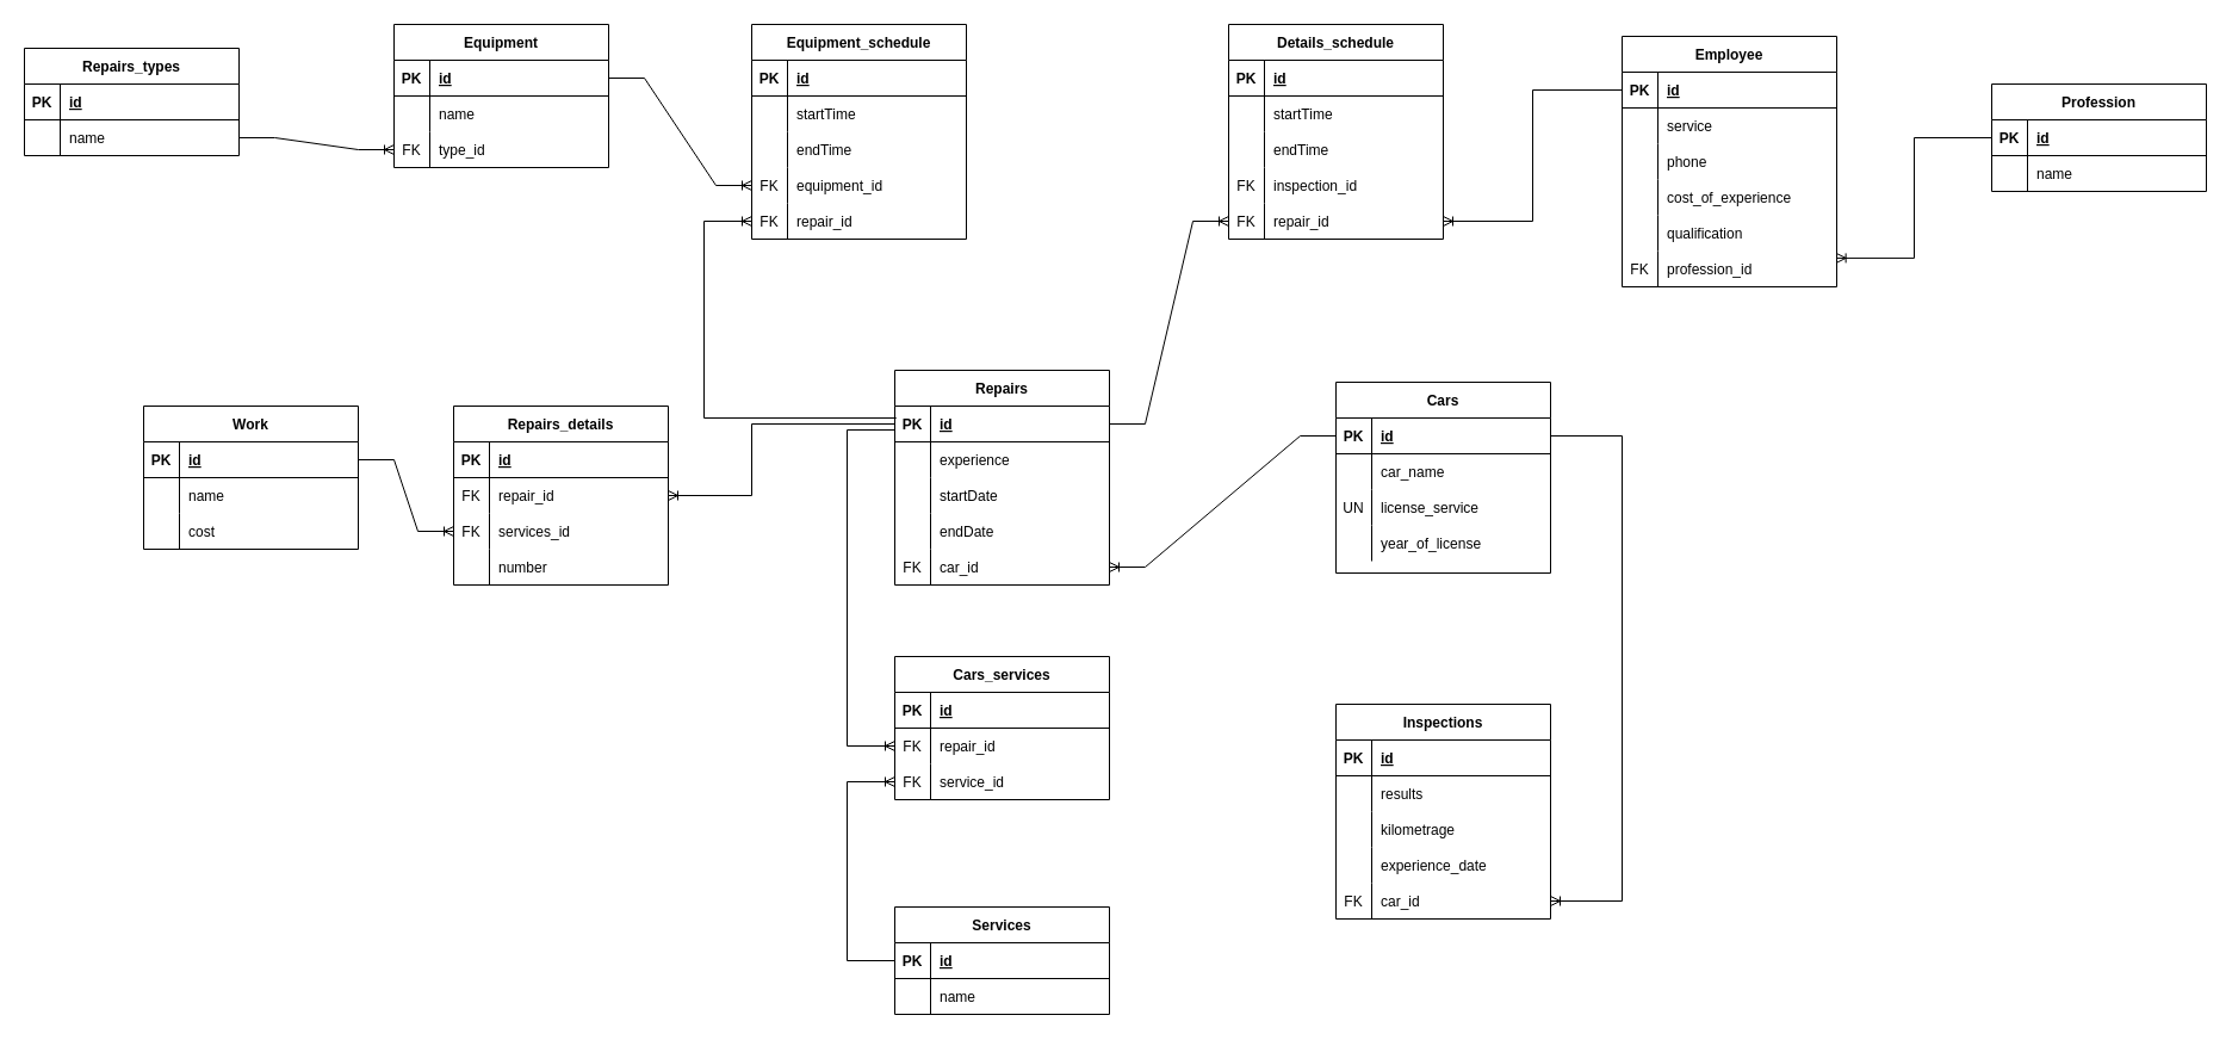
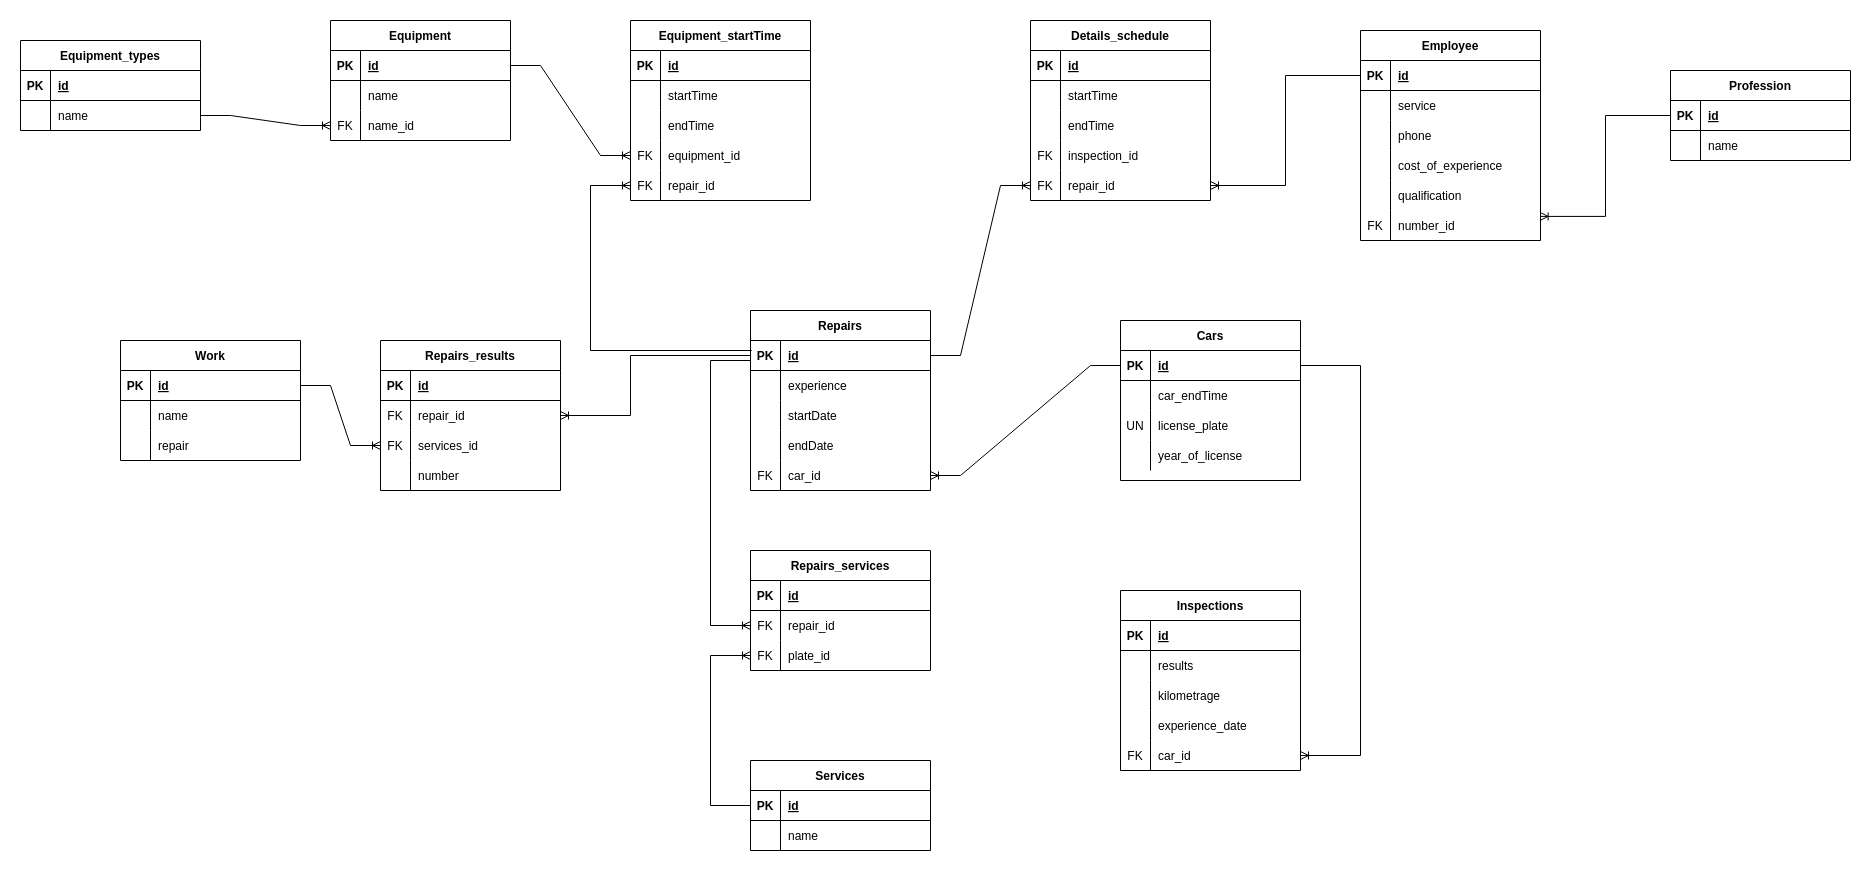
- <mxCell id="111" value="Equipment_schedule" style="shape=table;startSize=30;container=1;collapsible=1;childLayout=tableLayout;fixedRows=1;rowLines=0;fontStyle=1;align=center;resizeLast=1;" parent="1" vertex="1"><mxGeometry x="630" y="20" width="180" height="180" as="geometry" /></mxCell>
+ <mxCell id="111" value="Equipment_startTime" style="shape=table;startSize=30;container=1;collapsible=1;childLayout=tableLayout;fixedRows=1;rowLines=0;fontStyle=1;align=center;resizeLast=1;" parent="1" vertex="1"><mxGeometry x="630" y="20" width="180" height="180" as="geometry" /></mxCell>
- <mxCell id="93" value="Repairs_types" style="shape=table;startSize=30;container=1;collapsible=1;childLayout=tableLayout;fixedRows=1;rowLines=0;fontStyle=1;align=center;resizeLast=1;" parent="1" vertex="1"><mxGeometry x="20" y="40" width="180" height="90" as="geometry" /></mxCell>
+ <mxCell id="93" value="Equipment_types" style="shape=table;startSize=30;container=1;collapsible=1;childLayout=tableLayout;fixedRows=1;rowLines=0;fontStyle=1;align=center;resizeLast=1;" parent="1" vertex="1"><mxGeometry x="20" y="40" width="180" height="90" as="geometry" /></mxCell>
- <mxCell id="109" value="type_id" style="shape=partialRectangle;connectable=0;fillColor=none;top=0;left=0;bottom=0;right=0;align=left;spacingLeft=6;overflow=hidden;" parent="107" vertex="1"><mxGeometry x="30" width="150" height="30" as="geometry"><mxRectangle width="150" height="30" as="alternateBounds" /></mxGeometry></mxCell>
+ <mxCell id="109" value="name_id" style="shape=partialRectangle;connectable=0;fillColor=none;top=0;left=0;bottom=0;right=0;align=left;spacingLeft=6;overflow=hidden;" parent="107" vertex="1"><mxGeometry x="30" width="150" height="30" as="geometry"><mxRectangle width="150" height="30" as="alternateBounds" /></mxGeometry></mxCell>
- <mxCell id="164" value="profession_id" style="shape=partialRectangle;connectable=0;fillColor=none;top=0;left=0;bottom=0;right=0;align=left;spacingLeft=6;fontStyle=0;overflow=hidden;" parent="162" vertex="1"><mxGeometry x="30" width="150" height="30" as="geometry"><mxRectangle width="150" height="30" as="alternateBounds" /></mxGeometry></mxCell>
+ <mxCell id="164" value="number_id" style="shape=partialRectangle;connectable=0;fillColor=none;top=0;left=0;bottom=0;right=0;align=left;spacingLeft=6;fontStyle=0;overflow=hidden;" parent="162" vertex="1"><mxGeometry x="30" width="150" height="30" as="geometry"><mxRectangle width="150" height="30" as="alternateBounds" /></mxGeometry></mxCell>
- <mxCell id="78" value="Repairs_details" style="shape=table;startSize=30;container=1;collapsible=1;childLayout=tableLayout;fixedRows=1;rowLines=0;fontStyle=1;align=center;resizeLast=1;" parent="1" vertex="1"><mxGeometry x="380" y="340" width="180" height="150" as="geometry" /></mxCell>
+ <mxCell id="78" value="Repairs_results" style="shape=table;startSize=30;container=1;collapsible=1;childLayout=tableLayout;fixedRows=1;rowLines=0;fontStyle=1;align=center;resizeLast=1;" parent="1" vertex="1"><mxGeometry x="380" y="340" width="180" height="150" as="geometry" /></mxCell>
- <mxCell id="8" value="car_name" style="shape=partialRectangle;connectable=0;fillColor=none;top=0;left=0;bottom=0;right=0;align=left;spacingLeft=6;overflow=hidden;" parent="6" vertex="1"><mxGeometry x="30" width="150" height="30" as="geometry"><mxRectangle width="150" height="30" as="alternateBounds" /></mxGeometry></mxCell>
+ <mxCell id="8" value="car_endTime" style="shape=partialRectangle;connectable=0;fillColor=none;top=0;left=0;bottom=0;right=0;align=left;spacingLeft=6;overflow=hidden;" parent="6" vertex="1"><mxGeometry x="30" width="150" height="30" as="geometry"><mxRectangle width="150" height="30" as="alternateBounds" /></mxGeometry></mxCell>
- <mxCell id="11" value="license_service" style="shape=partialRectangle;connectable=0;fillColor=none;top=0;left=0;bottom=0;right=0;align=left;spacingLeft=6;overflow=hidden;" parent="9" vertex="1"><mxGeometry x="30" width="150" height="30" as="geometry"><mxRectangle width="150" height="30" as="alternateBounds" /></mxGeometry></mxCell>
+ <mxCell id="11" value="license_plate" style="shape=partialRectangle;connectable=0;fillColor=none;top=0;left=0;bottom=0;right=0;align=left;spacingLeft=6;overflow=hidden;" parent="9" vertex="1"><mxGeometry x="30" width="150" height="30" as="geometry"><mxRectangle width="150" height="30" as="alternateBounds" /></mxGeometry></mxCell>
- <mxCell id="77" value="cost" style="shape=partialRectangle;connectable=0;fillColor=none;top=0;left=0;bottom=0;right=0;align=left;spacingLeft=6;overflow=hidden;" parent="75" vertex="1"><mxGeometry x="30" width="150" height="30" as="geometry"><mxRectangle width="150" height="30" as="alternateBounds" /></mxGeometry></mxCell>
+ <mxCell id="77" value="repair" style="shape=partialRectangle;connectable=0;fillColor=none;top=0;left=0;bottom=0;right=0;align=left;spacingLeft=6;overflow=hidden;" parent="75" vertex="1"><mxGeometry x="30" width="150" height="30" as="geometry"><mxRectangle width="150" height="30" as="alternateBounds" /></mxGeometry></mxCell>
- <mxCell id="56" value="Cars_services" style="shape=table;startSize=30;container=1;collapsible=1;childLayout=tableLayout;fixedRows=1;rowLines=0;fontStyle=1;align=center;resizeLast=1;" parent="1" vertex="1"><mxGeometry x="750" y="550" width="180" height="120" as="geometry" /></mxCell>
+ <mxCell id="56" value="Repairs_services" style="shape=table;startSize=30;container=1;collapsible=1;childLayout=tableLayout;fixedRows=1;rowLines=0;fontStyle=1;align=center;resizeLast=1;" parent="1" vertex="1"><mxGeometry x="750" y="550" width="180" height="120" as="geometry" /></mxCell>
- <mxCell id="65" value="service_id" style="shape=partialRectangle;connectable=0;fillColor=none;top=0;left=0;bottom=0;right=0;align=left;spacingLeft=6;overflow=hidden;" parent="63" vertex="1"><mxGeometry x="30" width="150" height="30" as="geometry"><mxRectangle width="150" height="30" as="alternateBounds" /></mxGeometry></mxCell>
+ <mxCell id="65" value="plate_id" style="shape=partialRectangle;connectable=0;fillColor=none;top=0;left=0;bottom=0;right=0;align=left;spacingLeft=6;overflow=hidden;" parent="63" vertex="1"><mxGeometry x="30" width="150" height="30" as="geometry"><mxRectangle width="150" height="30" as="alternateBounds" /></mxGeometry></mxCell>
